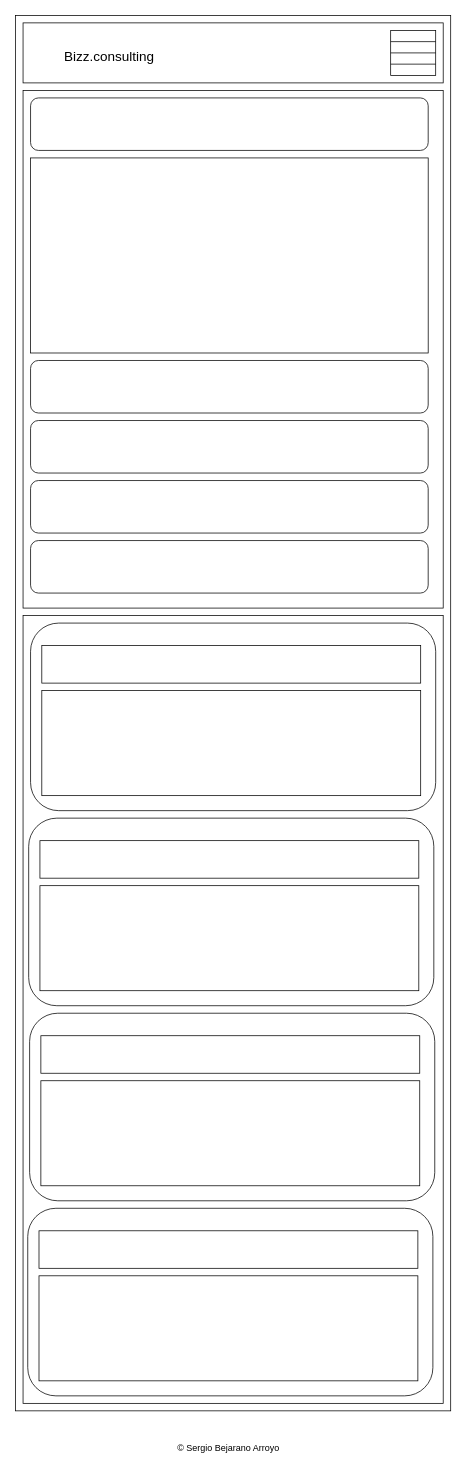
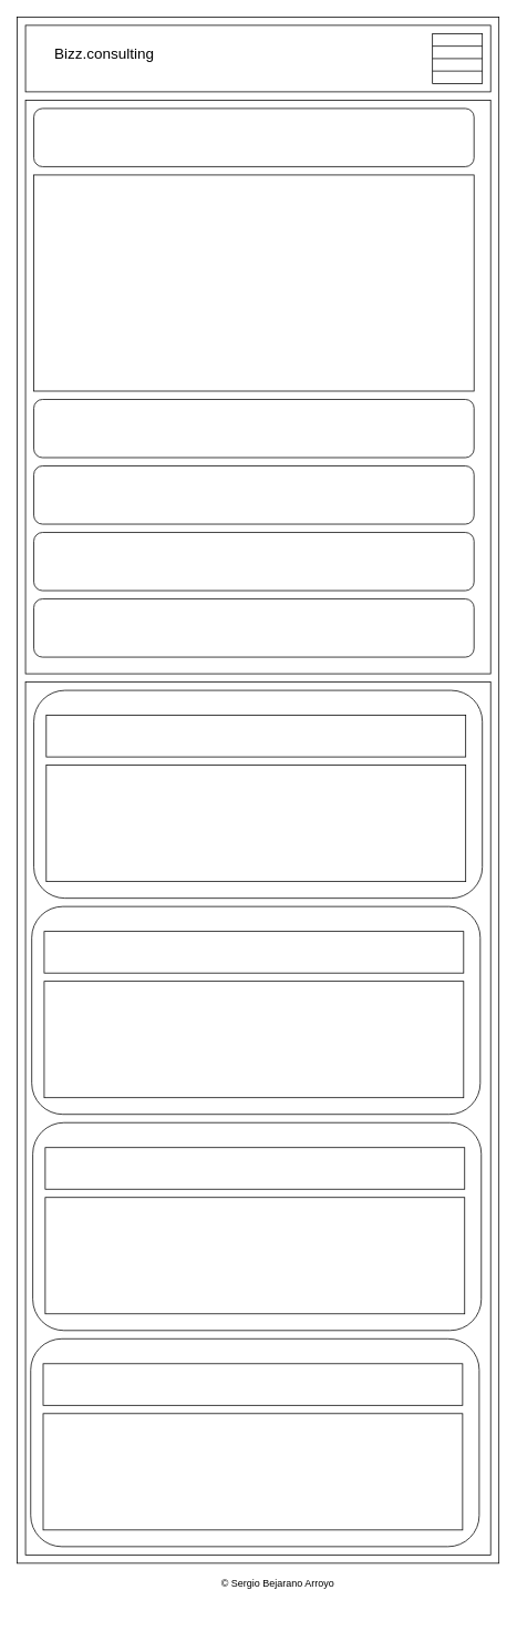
- <mxCell id="4" value="&lt;font style=&quot;font-size: 18px&quot;&gt;Bizz.consulting&lt;/font&gt;" style="text;html=1;strokeColor=none;fillColor=none;align=center;verticalAlign=middle;whiteSpace=wrap;rounded=0;" vertex="1" parent="1"><mxGeometry x="70" y="50" width="150" height="50" as="geometry" /></mxCell>
+ <mxCell id="4" value="&lt;font style=&quot;font-size: 18px&quot;&gt;Bizz.consulting&lt;/font&gt;" style="text;html=1;strokeColor=none;fillColor=none;align=center;verticalAlign=middle;whiteSpace=wrap;rounded=0;" vertex="1" parent="1"><mxGeometry x="50" y="40" width="150" height="50" as="geometry" /></mxCell>
- <mxCell id="29" value="© Sergio Bejarano Arroyo" style="text;html=1;strokeColor=none;fillColor=none;align=center;verticalAlign=middle;whiteSpace=wrap;rounded=0;" vertex="1" parent="1"><mxGeometry x="231.75" y="1920" width="144" height="20" as="geometry" /></mxCell>
+ <mxCell id="29" value="© Sergio Bejarano Arroyo" style="text;html=1;strokeColor=none;fillColor=none;align=center;verticalAlign=middle;whiteSpace=wrap;rounded=0;" vertex="1" parent="1"><mxGeometry x="261.75" y="1895" width="144" height="20" as="geometry" /></mxCell>
